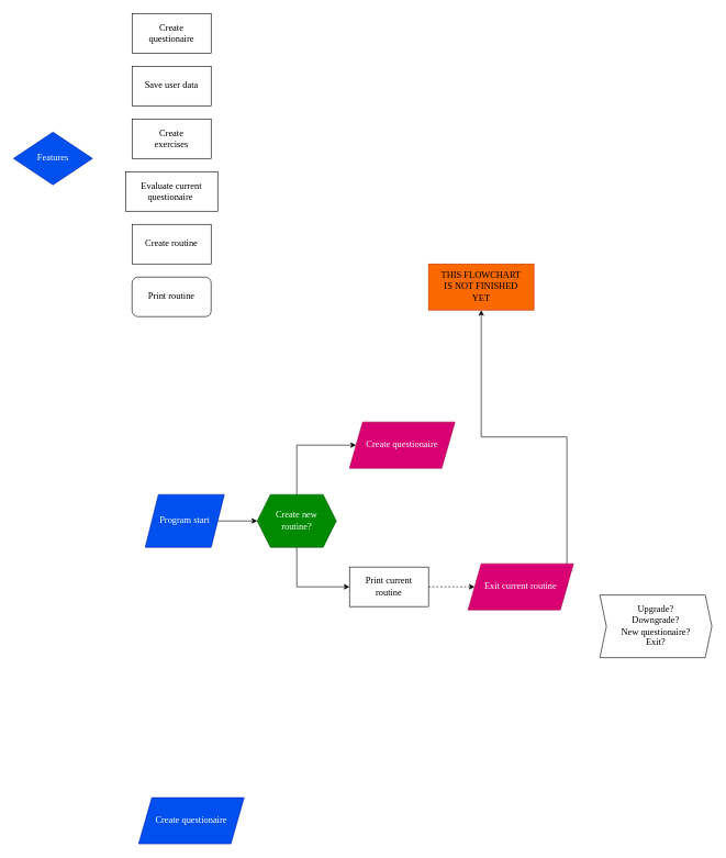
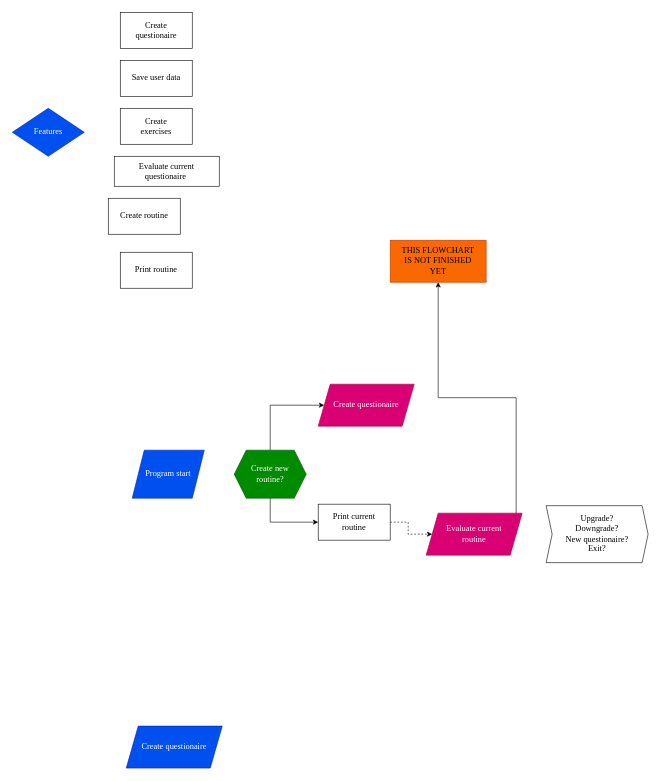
- <mxCell id="13" value="Features" style="shape=rhombus;whiteSpace=wrap;html=1;boundedLbl=1;backgroundOutline=1;size=15;strokeColor=#001DBC;align=center;verticalAlign=middle;spacingLeft=15;spacingRight=15;spacingBottom=0;fontFamily=lexend light;fontSize=14;fontColor=#ffffff;fillColor=#0050ef;perimeter=rhombusPerimeter;" parent="1" vertex="1"><mxGeometry x="20" y="200" width="120" height="80" as="geometry" /></mxCell>
+ <mxCell id="13" value="Features" style="shape=rhombus;whiteSpace=wrap;html=1;boundedLbl=1;backgroundOutline=1;size=15;strokeColor=#001DBC;align=center;verticalAlign=middle;spacingLeft=15;spacingRight=15;spacingBottom=0;fontFamily=lexend light;fontSize=14;fontColor=#ffffff;fillColor=#0050ef;perimeter=rhombusPerimeter;" parent="1" vertex="1"><mxGeometry x="20" y="180" width="120" height="80" as="geometry" /></mxCell>
- <mxCell id="20" value="Evaluate current questionaire&amp;nbsp;" style="rounded=0;whiteSpace=wrap;html=1;strokeColor=default;align=center;verticalAlign=middle;spacingLeft=15;spacingRight=15;spacingBottom=0;fontFamily=lexend light;fontSize=14;fontColor=default;fillColor=default;" parent="1" vertex="1"><mxGeometry x="190" y="260" width="140" height="60" as="geometry" /></mxCell>
+ <mxCell id="20" value="Evaluate current questionaire&amp;nbsp;" style="rounded=0;whiteSpace=wrap;html=1;strokeColor=default;align=center;verticalAlign=middle;spacingLeft=15;spacingRight=15;spacingBottom=0;fontFamily=lexend light;fontSize=14;fontColor=default;fillColor=default;" parent="1" vertex="1"><mxGeometry x="190" y="260" width="175" height="50" as="geometry" /></mxCell>
- <mxCell id="14" value="Create routine" style="rounded=0;whiteSpace=wrap;html=1;strokeColor=default;align=center;verticalAlign=middle;spacingLeft=15;spacingRight=15;spacingBottom=0;fontFamily=lexend light;fontSize=14;fontColor=default;fillColor=default;" parent="1" vertex="1"><mxGeometry x="200" y="340" width="120" height="60" as="geometry" /></mxCell>
+ <mxCell id="14" value="Create routine" style="rounded=0;whiteSpace=wrap;html=1;strokeColor=default;align=center;verticalAlign=middle;spacingLeft=15;spacingRight=15;spacingBottom=0;fontFamily=lexend light;fontSize=14;fontColor=default;fillColor=default;" parent="1" vertex="1"><mxGeometry x="180" y="330" width="120" height="60" as="geometry" /></mxCell>
- <mxCell id="16" value="Print routine" style="whiteSpace=wrap;html=1;strokeColor=default;align=center;verticalAlign=middle;spacingLeft=15;spacingRight=15;spacingBottom=0;fontFamily=lexend light;fontSize=14;fontColor=default;fillColor=default;rounded=1;" parent="1" vertex="1"><mxGeometry x="200" y="420" width="120" height="60" as="geometry" /></mxCell>
+ <mxCell id="16" value="Print routine" style="rounded=0;whiteSpace=wrap;html=1;strokeColor=default;align=center;verticalAlign=middle;spacingLeft=15;spacingRight=15;spacingBottom=0;fontFamily=lexend light;fontSize=14;fontColor=default;fillColor=default;" parent="1" vertex="1"><mxGeometry x="200" y="420" width="120" height="60" as="geometry" /></mxCell>
- <mxCell id="2" style="edgeStyle=orthogonalEdgeStyle;rounded=0;orthogonalLoop=1;jettySize=auto;html=1;exitX=1;exitY=0.5;exitDx=0;exitDy=0;entryX=0;entryY=0.5;entryDx=0;entryDy=0;fontFamily=lexend light;fontSize=14;fontColor=default;" parent="1" source="3" target="6" edge="1"><mxGeometry relative="1" as="geometry" /></mxCell>
- <mxCell id="12" value="Print current routine" style="rounded=0;whiteSpace=wrap;html=1;strokeColor=default;align=center;verticalAlign=middle;spacingLeft=15;spacingRight=15;spacingBottom=0;fontFamily=lexend light;fontSize=14;fontColor=default;fillColor=default;" parent="1" vertex="1"><mxGeometry x="530" y="860" width="120" height="60" as="geometry" /></mxCell>
+ <mxCell id="12" value="Print current routine" style="rounded=0;whiteSpace=wrap;html=1;strokeColor=default;align=center;verticalAlign=middle;spacingLeft=15;spacingRight=15;spacingBottom=0;fontFamily=lexend light;fontSize=14;fontColor=default;fillColor=default;" parent="1" vertex="1"><mxGeometry x="530" y="840" width="120" height="60" as="geometry" /></mxCell>
- <mxCell id="8" value="Exit current routine" style="shape=parallelogram;perimeter=parallelogramPerimeter;whiteSpace=wrap;html=1;fixedSize=1;strokeColor=#A50040;align=center;verticalAlign=middle;spacingLeft=15;spacingRight=15;spacingBottom=0;fontFamily=lexend light;fontSize=14;fontColor=#ffffff;fillColor=#d80073;" parent="1" vertex="1"><mxGeometry x="710" y="855" width="160" height="70" as="geometry" /></mxCell>
+ <mxCell id="8" value="Evaluate current routine" style="shape=parallelogram;perimeter=parallelogramPerimeter;whiteSpace=wrap;html=1;fixedSize=1;strokeColor=#A50040;align=center;verticalAlign=middle;spacingLeft=15;spacingRight=15;spacingBottom=0;fontFamily=lexend light;fontSize=14;fontColor=#ffffff;fillColor=#d80073;" parent="1" vertex="1"><mxGeometry x="710" y="855" width="160" height="70" as="geometry" /></mxCell>
- <mxCell id="9" value="Upgrade?&lt;div&gt;Downgrade?&lt;/div&gt;&lt;div&gt;New questionaire?&lt;/div&gt;&lt;div&gt;Exit?&lt;/div&gt;" style="shape=step;perimeter=stepPerimeter;whiteSpace=wrap;html=1;fixedSize=1;strokeColor=default;align=center;verticalAlign=middle;spacingLeft=15;spacingRight=15;spacingBottom=0;fontFamily=lexend light;fontSize=14;fontColor=default;fillColor=default;size=10;" parent="1" vertex="1"><mxGeometry x="910" y="902.5" width="170" height="95" as="geometry" /></mxCell>
+ <mxCell id="9" value="Upgrade?&lt;div&gt;Downgrade?&lt;/div&gt;&lt;div&gt;New questionaire?&lt;/div&gt;&lt;div&gt;Exit?&lt;/div&gt;" style="shape=step;perimeter=stepPerimeter;whiteSpace=wrap;html=1;fixedSize=1;strokeColor=default;align=center;verticalAlign=middle;spacingLeft=15;spacingRight=15;spacingBottom=0;fontFamily=lexend light;fontSize=14;fontColor=default;fillColor=default;size=10;" parent="1" vertex="1"><mxGeometry x="910" y="842.5" width="170" height="95" as="geometry" /></mxCell>
